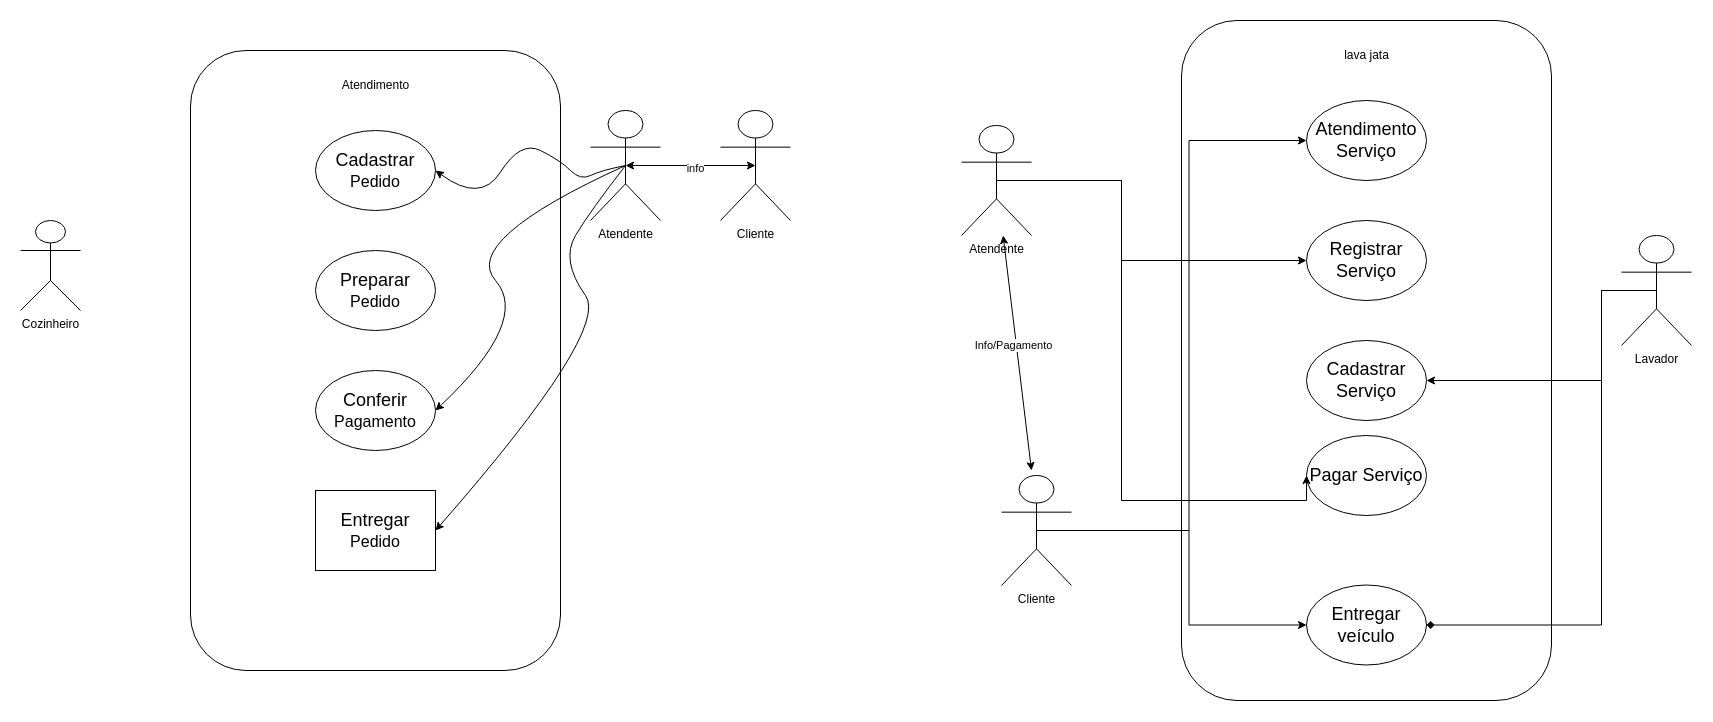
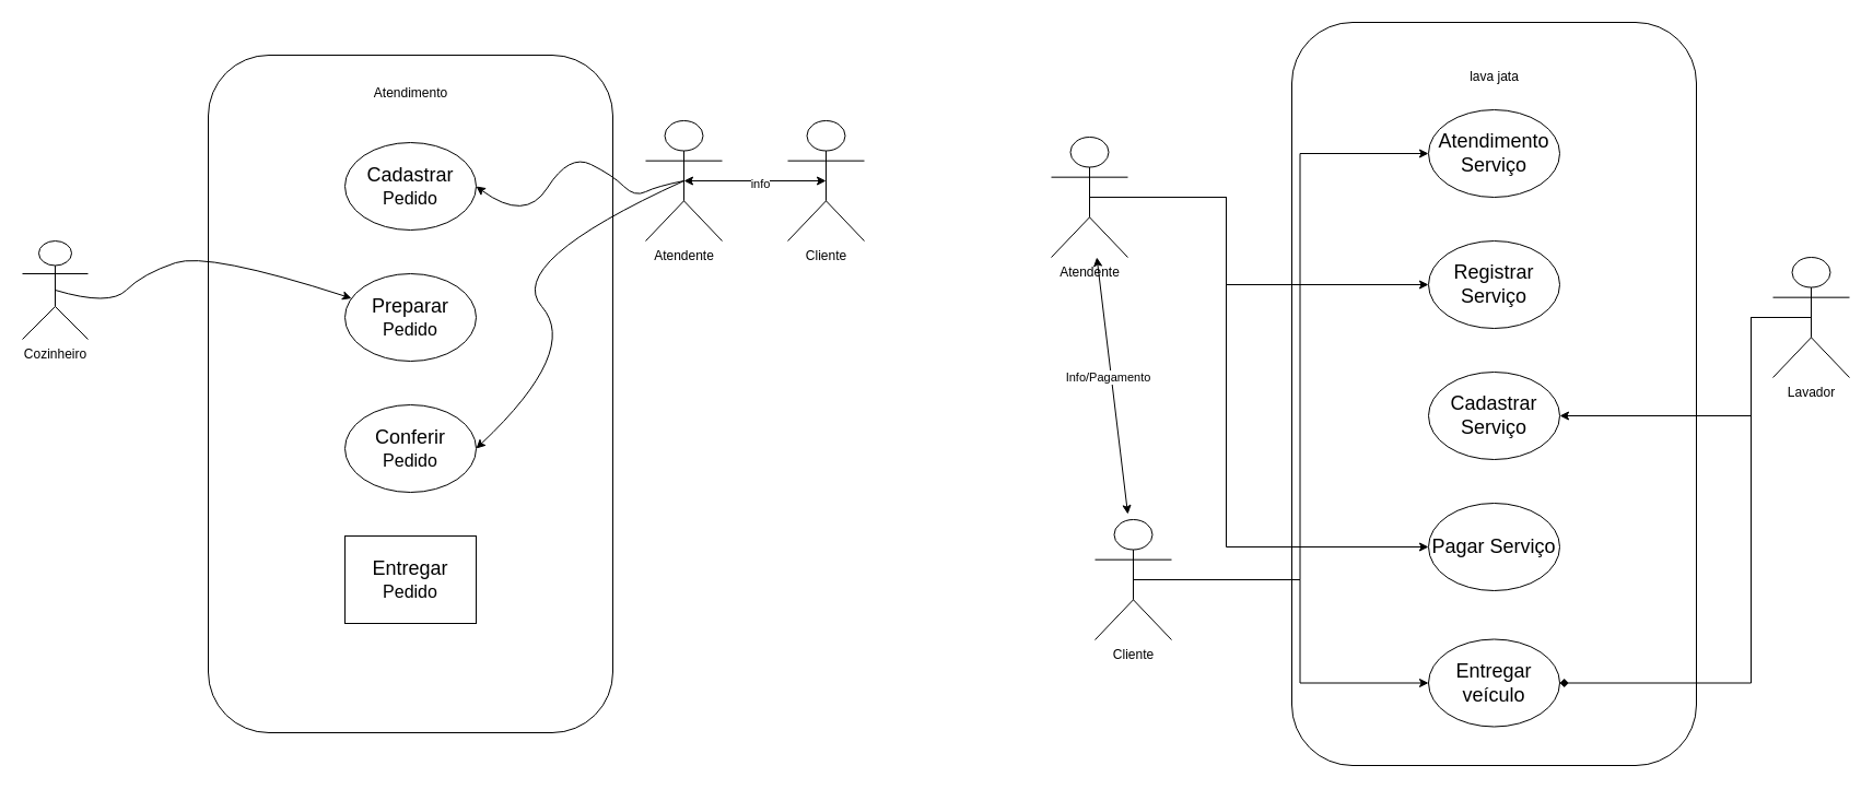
- <mxCell id="18" value="lava jata" style="text;html=1;align=center;verticalAlign=middle;resizable=0;points=[];autosize=1;strokeColor=none;fillColor=none;" vertex="1" parent="1"><mxGeometry x="1331" y="40" width="70" height="30" as="geometry" /></mxCell>
+ <mxCell id="18" value="lava jata" style="text;html=1;align=center;verticalAlign=middle;resizable=0;points=[];autosize=1;strokeColor=none;fillColor=none;" vertex="1" parent="1"><mxGeometry x="1331" y="55" width="70" height="30" as="geometry" /></mxCell>
+ <mxCell id="11" value="" style="curved=1;endArrow=classic;html=1;rounded=0;exitX=0.5;exitY=0.5;exitDx=0;exitDy=0;exitPerimeter=0;" edge="1" parent="1" source="10" target="5"><mxGeometry width="50" height="50" relative="1" as="geometry"><mxPoint x="50" y="280" as="sourcePoint" /><mxPoint x="100" y="230" as="targetPoint" /><Array as="points"><mxPoint x="100" y="280" /><mxPoint x="130" y="250" /><mxPoint x="190" y="230" /></Array></mxGeometry></mxCell>
- <mxCell id="13" value="" style="curved=1;endArrow=classic;html=1;rounded=0;entryX=1;entryY=0.5;entryDx=0;entryDy=0;exitX=0.5;exitY=0.5;exitDx=0;exitDy=0;exitPerimeter=0;" edge="1" parent="1" source="8" target="7"><mxGeometry width="50" height="50" relative="1" as="geometry"><mxPoint x="620" y="170" as="sourcePoint" /><mxPoint x="610" y="280" as="targetPoint" /><Array as="points"><mxPoint x="590" y="210" /><mxPoint x="560" y="260" /><mxPoint x="610" y="330" /></Array></mxGeometry></mxCell>
- <mxCell id="6" value="&lt;font style=&quot;font-size: 18px;&quot;&gt;Conferir&lt;/font&gt;&lt;div&gt;&lt;font size=&quot;3&quot;&gt;Pagamento&lt;/font&gt;&lt;/div&gt;" style="ellipse;whiteSpace=wrap;html=1;" vertex="1" parent="1"><mxGeometry x="315" y="370" width="120" height="80" as="geometry" /></mxCell>
+ <mxCell id="6" value="&lt;font style=&quot;font-size: 18px;&quot;&gt;Conferir&lt;/font&gt;&lt;div&gt;&lt;font size=&quot;3&quot;&gt;Pedido&lt;/font&gt;&lt;/div&gt;" style="ellipse;whiteSpace=wrap;html=1;" vertex="1" parent="1"><mxGeometry x="315" y="370" width="120" height="80" as="geometry" /></mxCell>
- <mxCell id="22" value="&lt;span style=&quot;font-size: 18px;&quot;&gt;Pagar Serviço&lt;/span&gt;" style="ellipse;whiteSpace=wrap;html=1;" vertex="1" parent="1"><mxGeometry x="1306" y="435" width="120" height="80" as="geometry" /></mxCell>
+ <mxCell id="22" value="&lt;span style=&quot;font-size: 18px;&quot;&gt;Pagar Serviço&lt;/span&gt;" style="ellipse;whiteSpace=wrap;html=1;" vertex="1" parent="1"><mxGeometry x="1306" y="460" width="120" height="80" as="geometry" /></mxCell>
